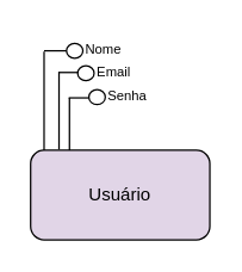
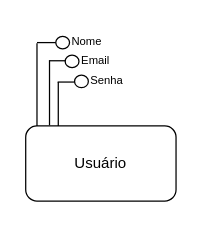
- <mxCell id="2" value="Usuário" style="rounded=1;whiteSpace=wrap;html=1;fontSize=12;glass=0;strokeWidth=1;shadow=0;fillColor=#e1d5e7;" parent="1" vertex="1"><mxGeometry x="20" y="100" width="120" height="60" as="geometry" /></mxCell>
+ <mxCell id="2" value="Usuário" style="rounded=1;whiteSpace=wrap;html=1;fontSize=12;glass=0;strokeWidth=1;shadow=0;" parent="1" vertex="1"><mxGeometry x="20" y="100" width="120" height="60" as="geometry" /></mxCell>
